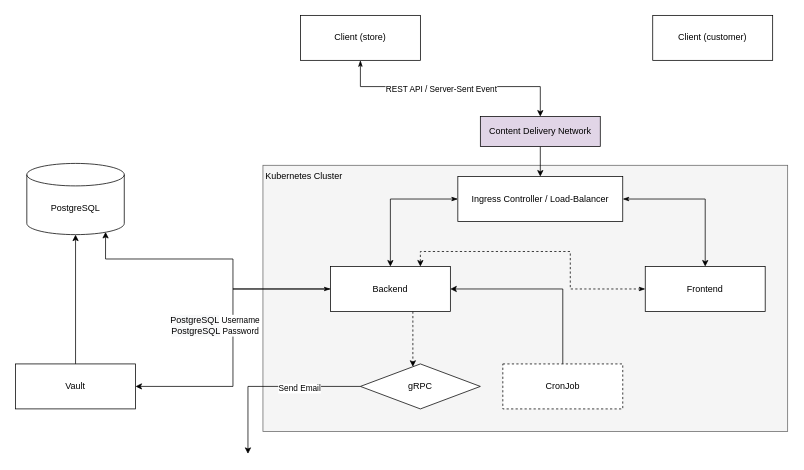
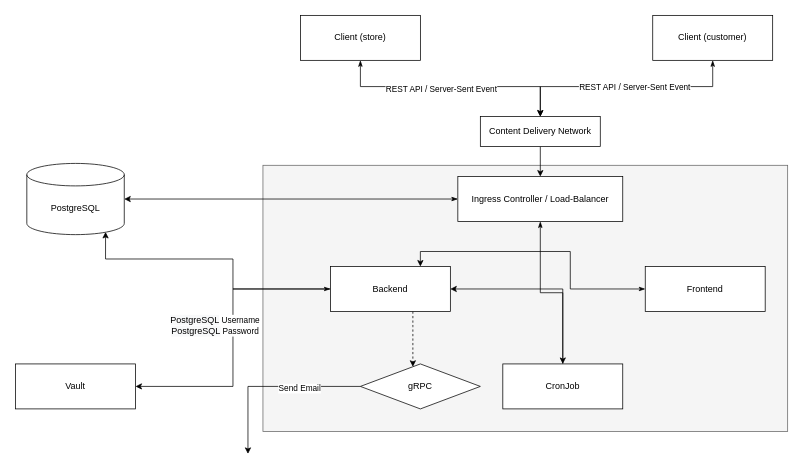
+ <mxCell id="8" value="" style="edgeStyle=orthogonalEdgeStyle;rounded=0;orthogonalLoop=1;jettySize=auto;html=1;startArrow=classicThin;startFill=1;entryX=0.5;entryY=0;entryDx=0;entryDy=0;" parent="1" source="10" target="29" edge="1"><mxGeometry relative="1" as="geometry"><Array as="points"><mxPoint x="950" y="115" /><mxPoint x="720" y="115" /></Array><mxPoint x="720" y="145" as="targetPoint" /></mxGeometry></mxCell>
+ <mxCell id="9" value="REST API / Server-Sent Event" style="edgeLabel;html=1;align=center;verticalAlign=middle;resizable=0;points=[];" parent="8" vertex="1" connectable="0"><mxGeometry x="0.022" relative="1" as="geometry"><mxPoint x="16" as="offset" /></mxGeometry></mxCell>
- <mxCell id="29" value="Content Delivery Network" style="rounded=0;whiteSpace=wrap;html=1;fillColor=#e1d5e7;" parent="1" vertex="1"><mxGeometry x="640" y="155" width="160" height="40" as="geometry" /></mxCell>
+ <mxCell id="29" value="Content Delivery Network" style="rounded=0;whiteSpace=wrap;html=1;" parent="1" vertex="1"><mxGeometry x="640" y="155" width="160" height="40" as="geometry" /></mxCell>
- <mxCell id="14" value="Kubernetes Cluster" style="text;html=1;strokeColor=none;fillColor=none;align=center;verticalAlign=middle;whiteSpace=wrap;rounded=0;" parent="1" vertex="1"><mxGeometry x="350" y="220" width="110" height="30" as="geometry" /></mxCell>
- <mxCell id="12" style="edgeStyle=orthogonalEdgeStyle;rounded=0;orthogonalLoop=1;jettySize=auto;html=1;startArrow=classicThin;startFill=1;" parent="1" source="13" target="16" edge="1"><mxGeometry relative="1" as="geometry" /></mxCell>
+ <mxCell id="12" style="edgeStyle=orthogonalEdgeStyle;rounded=0;orthogonalLoop=1;jettySize=auto;html=1;startArrow=classicThin;startFill=1;" parent="1" source="13" target="26" edge="1"><mxGeometry relative="1" as="geometry" /></mxCell>
- <mxCell id="11" style="edgeStyle=orthogonalEdgeStyle;rounded=0;orthogonalLoop=1;jettySize=auto;html=1;startArrow=classicThin;startFill=1;" parent="1" source="13" target="21" edge="1"><mxGeometry relative="1" as="geometry" /></mxCell>
+ <mxCell id="11" style="edgeStyle=orthogonalEdgeStyle;rounded=0;orthogonalLoop=1;jettySize=auto;html=1;startArrow=classicThin;startFill=1;" parent="1" source="13" target="27" edge="1"><mxGeometry relative="1" as="geometry" /></mxCell>
- <mxCell id="15" style="edgeStyle=orthogonalEdgeStyle;rounded=0;orthogonalLoop=1;jettySize=auto;html=1;entryX=0.75;entryY=0;entryDx=0;entryDy=0;startArrow=classicThin;startFill=1;dashed=1;" parent="1" source="16" target="21" edge="1"><mxGeometry relative="1" as="geometry"><Array as="points"><mxPoint x="760" y="385" /><mxPoint x="760" y="335" /><mxPoint x="560" y="335" /></Array></mxGeometry></mxCell>
+ <mxCell id="15" style="edgeStyle=orthogonalEdgeStyle;rounded=0;orthogonalLoop=1;jettySize=auto;html=1;entryX=0.75;entryY=0;entryDx=0;entryDy=0;startArrow=classicThin;startFill=1;" parent="1" source="16" target="21" edge="1"><mxGeometry relative="1" as="geometry"><Array as="points"><mxPoint x="760" y="385" /><mxPoint x="760" y="335" /><mxPoint x="560" y="335" /></Array></mxGeometry></mxCell>
- <mxCell id="2" style="edgeStyle=orthogonalEdgeStyle;rounded=0;orthogonalLoop=1;jettySize=auto;html=1;startArrow=none;startFill=0;" parent="1" source="3" target="27" edge="1"><mxGeometry relative="1" as="geometry"><mxPoint x="100" y="355" as="targetPoint" /></mxGeometry></mxCell>
- <mxCell id="26" value="CronJob" style="rounded=0;whiteSpace=wrap;html=1;dashed=1;" parent="1" vertex="1"><mxGeometry x="670" y="485" width="160" height="60" as="geometry" /></mxCell>
+ <mxCell id="26" value="CronJob" style="rounded=0;whiteSpace=wrap;html=1;" parent="1" vertex="1"><mxGeometry x="670" y="485" width="160" height="60" as="geometry" /></mxCell>
